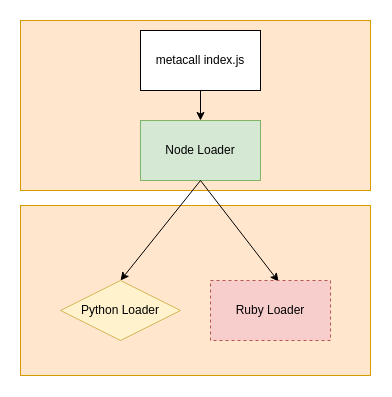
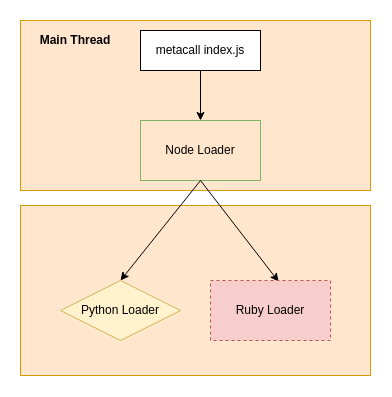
+ <mxCell id="11" value="&lt;b&gt;Main Thread&lt;/b&gt;" style="text;html=1;strokeColor=none;fillColor=none;align=center;verticalAlign=middle;whiteSpace=wrap;rounded=0;" vertex="1" parent="1"><mxGeometry x="30" y="30" width="90" height="20" as="geometry" /></mxCell>
- <mxCell id="4" value="metacall index.js" style="rounded=0;whiteSpace=wrap;html=1;" vertex="1" parent="1"><mxGeometry x="140" y="30" width="120" height="60" as="geometry" /></mxCell>
+ <mxCell id="4" value="metacall index.js" style="rounded=0;whiteSpace=wrap;html=1;" vertex="1" parent="1"><mxGeometry x="140" y="30" width="120" height="40" as="geometry" /></mxCell>
- <mxCell id="6" value="Node Loader" style="rounded=0;whiteSpace=wrap;html=1;fillColor=#d5e8d4;strokeColor=#82b366;" vertex="1" parent="1"><mxGeometry x="140" y="120" width="120" height="60" as="geometry" /></mxCell>
+ <mxCell id="6" value="Node Loader" style="rounded=0;whiteSpace=wrap;html=1;fillColor=#ffe6cc;strokeColor=#82b366;" vertex="1" parent="1"><mxGeometry x="140" y="120" width="120" height="60" as="geometry" /></mxCell>
